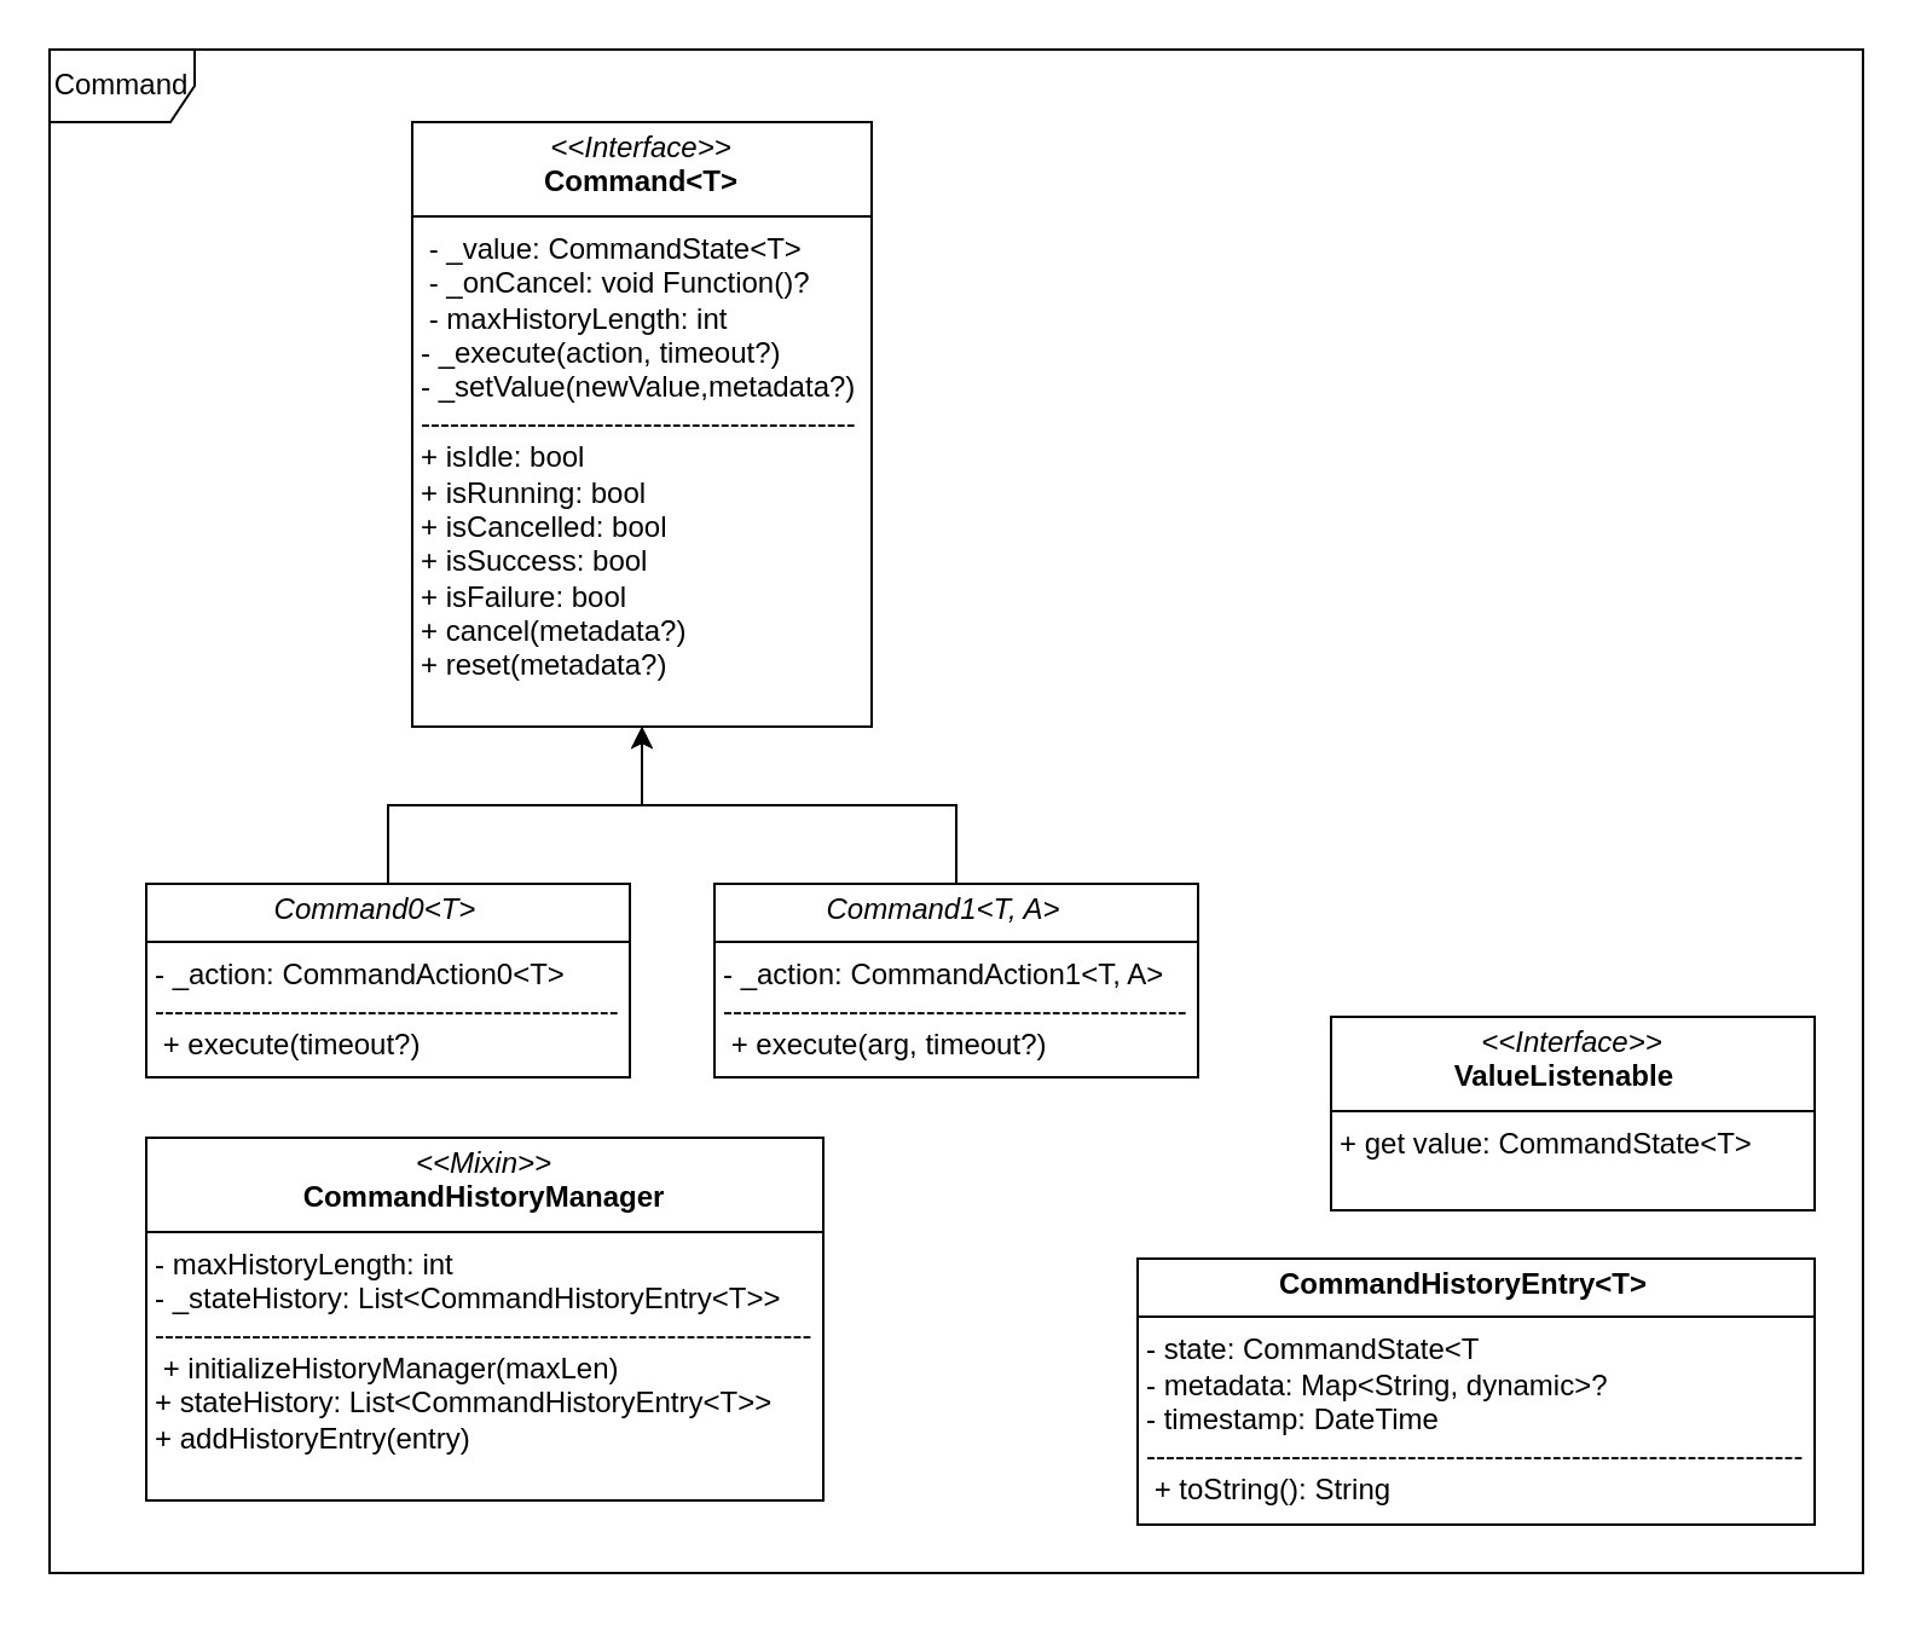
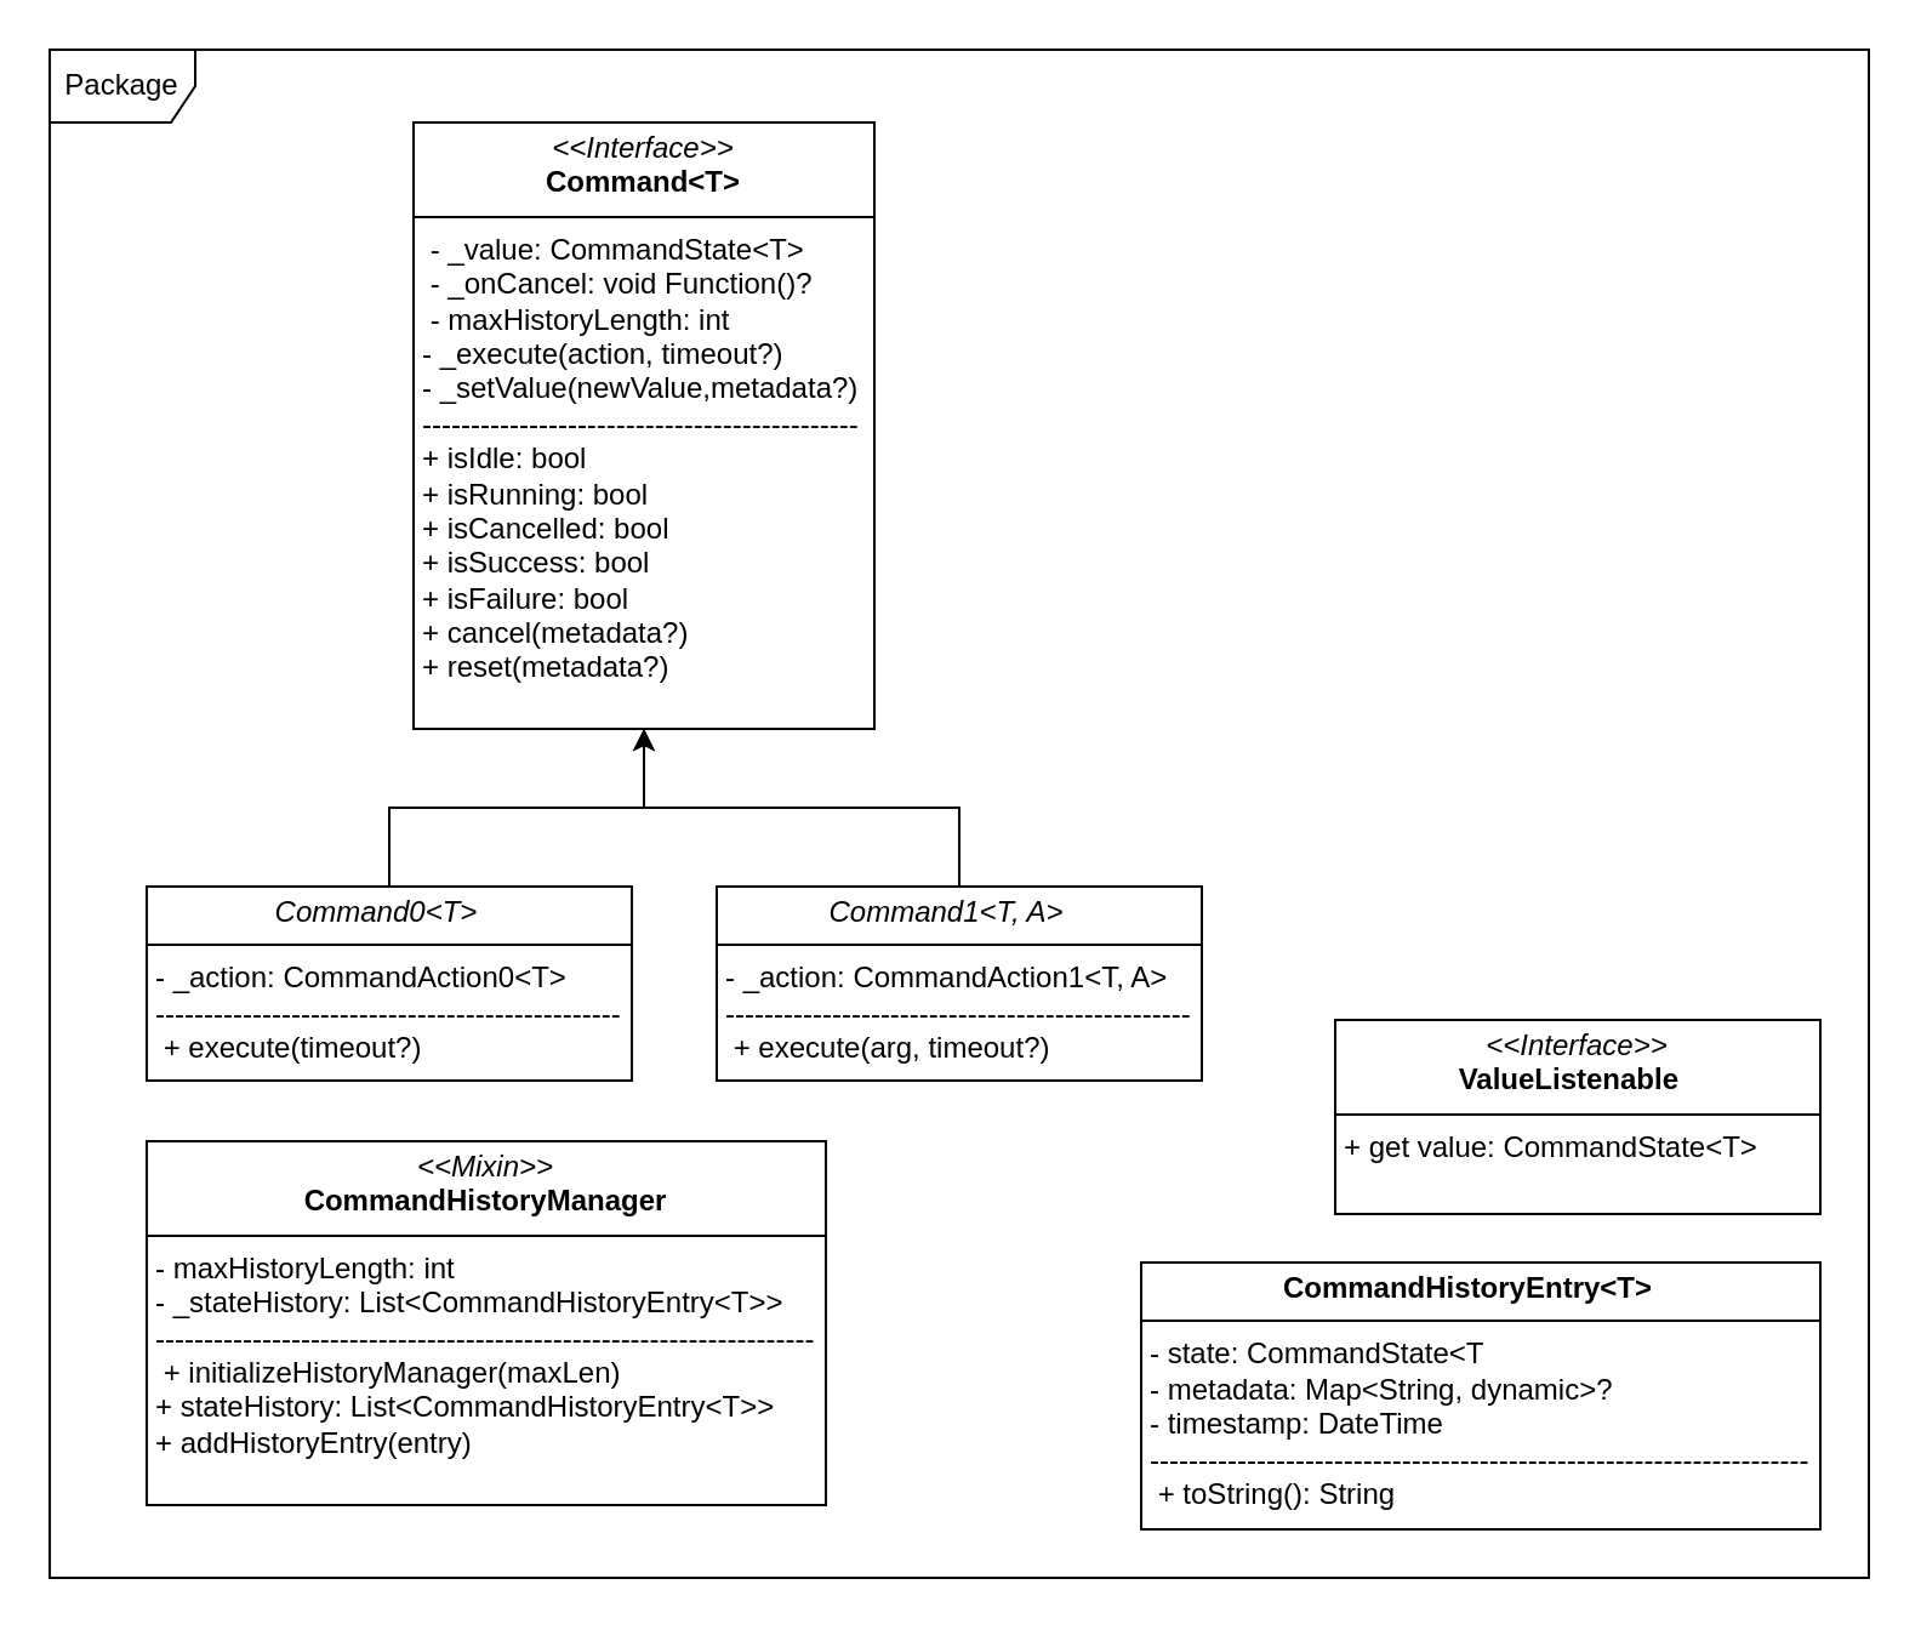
- <mxCell id="2" value="Command" style="shape=umlFrame;whiteSpace=wrap;html=1;pointerEvents=0;" parent="1" vertex="1"><mxGeometry x="20" y="20" width="750" height="630" as="geometry" /></mxCell>
+ <mxCell id="2" value="Package" style="shape=umlFrame;whiteSpace=wrap;html=1;pointerEvents=0;" parent="1" vertex="1"><mxGeometry x="20" y="20" width="750" height="630" as="geometry" /></mxCell>
